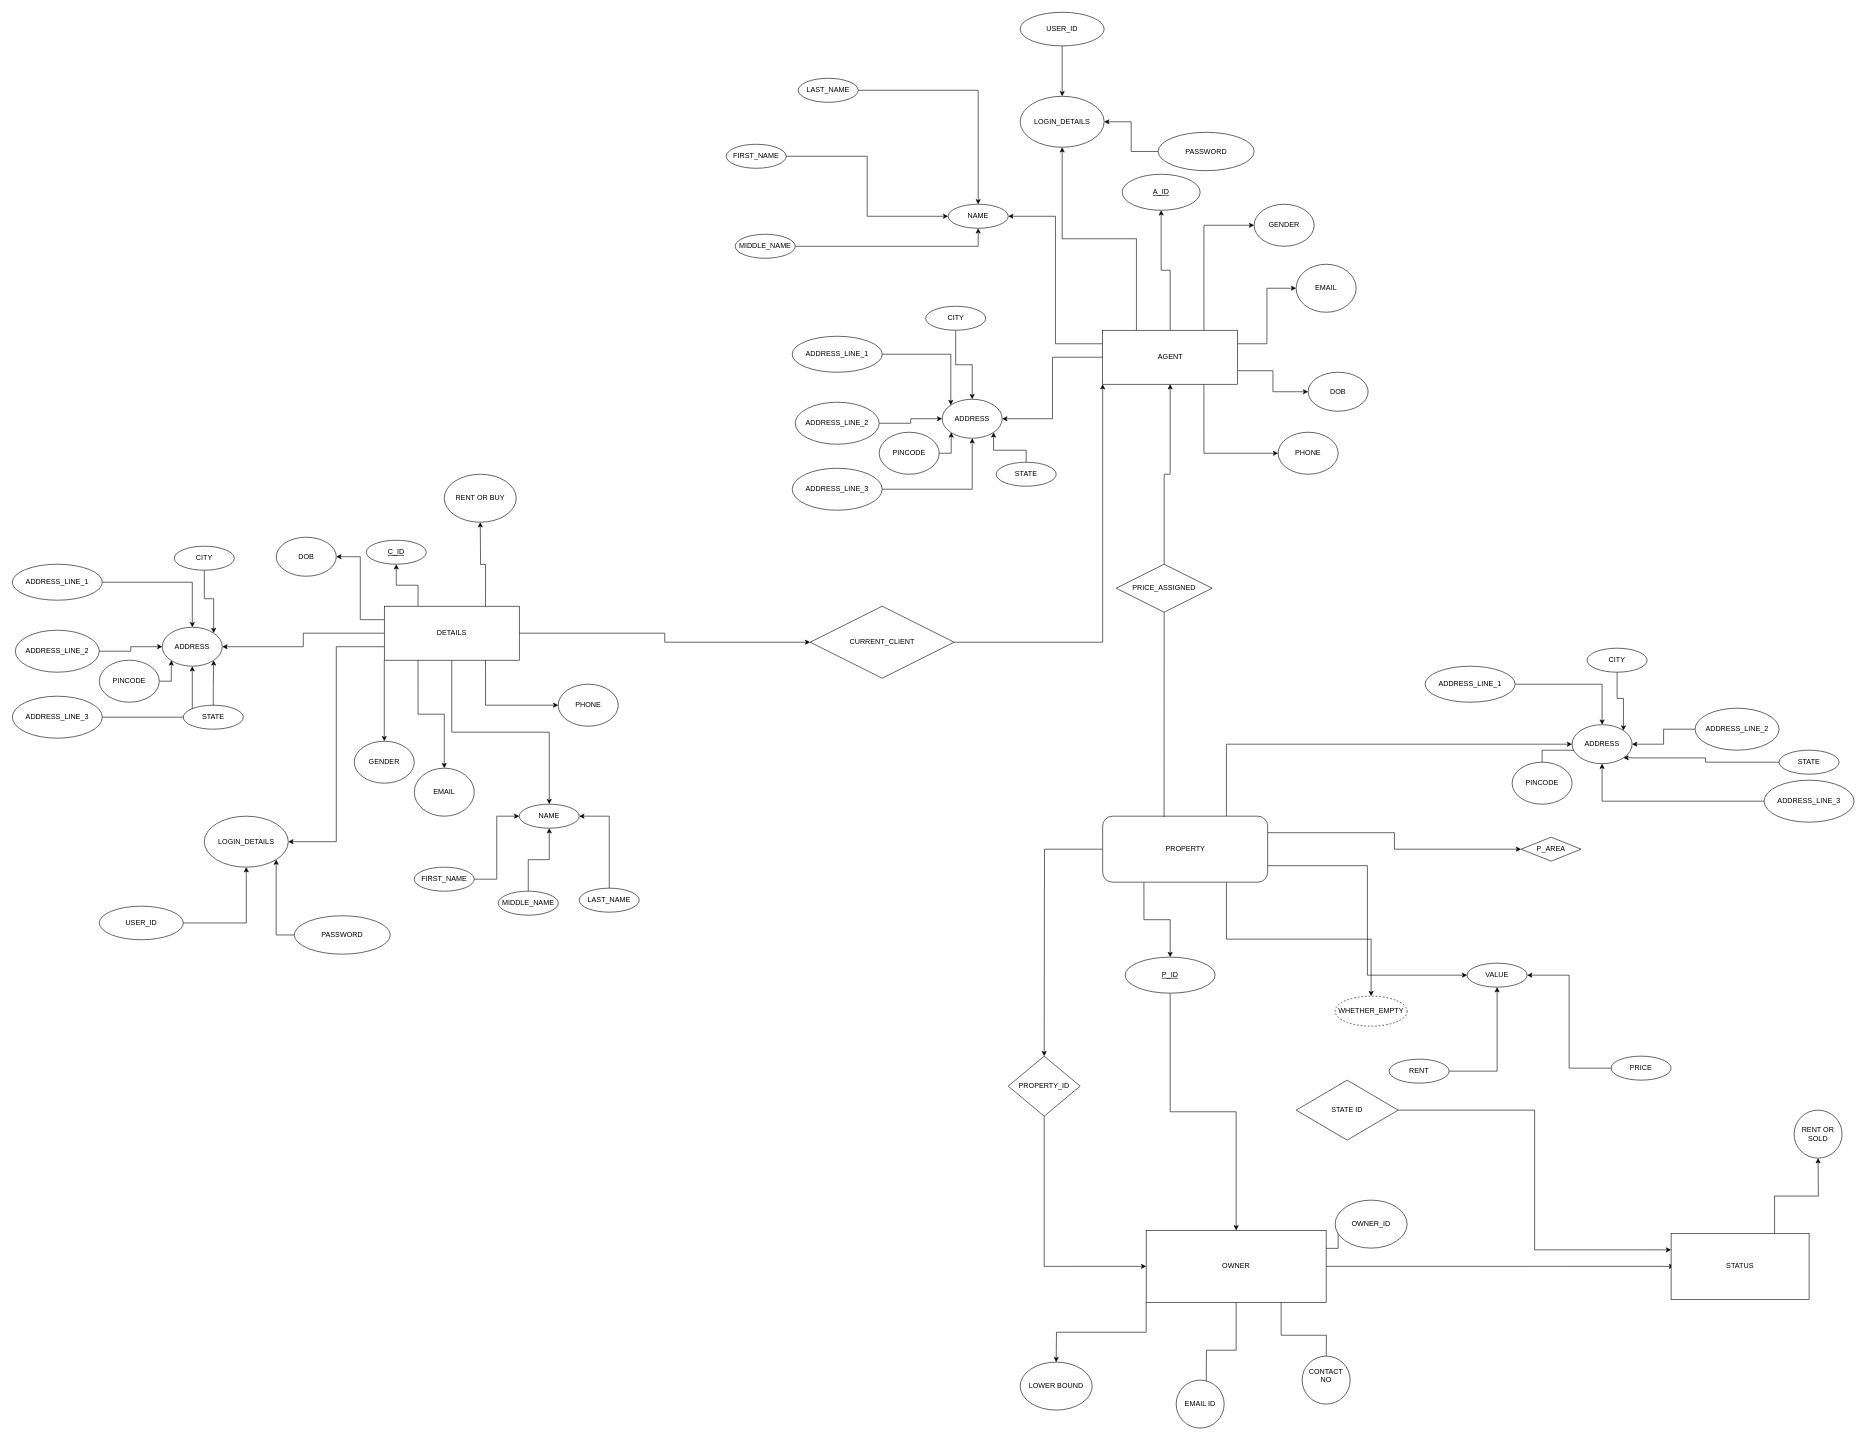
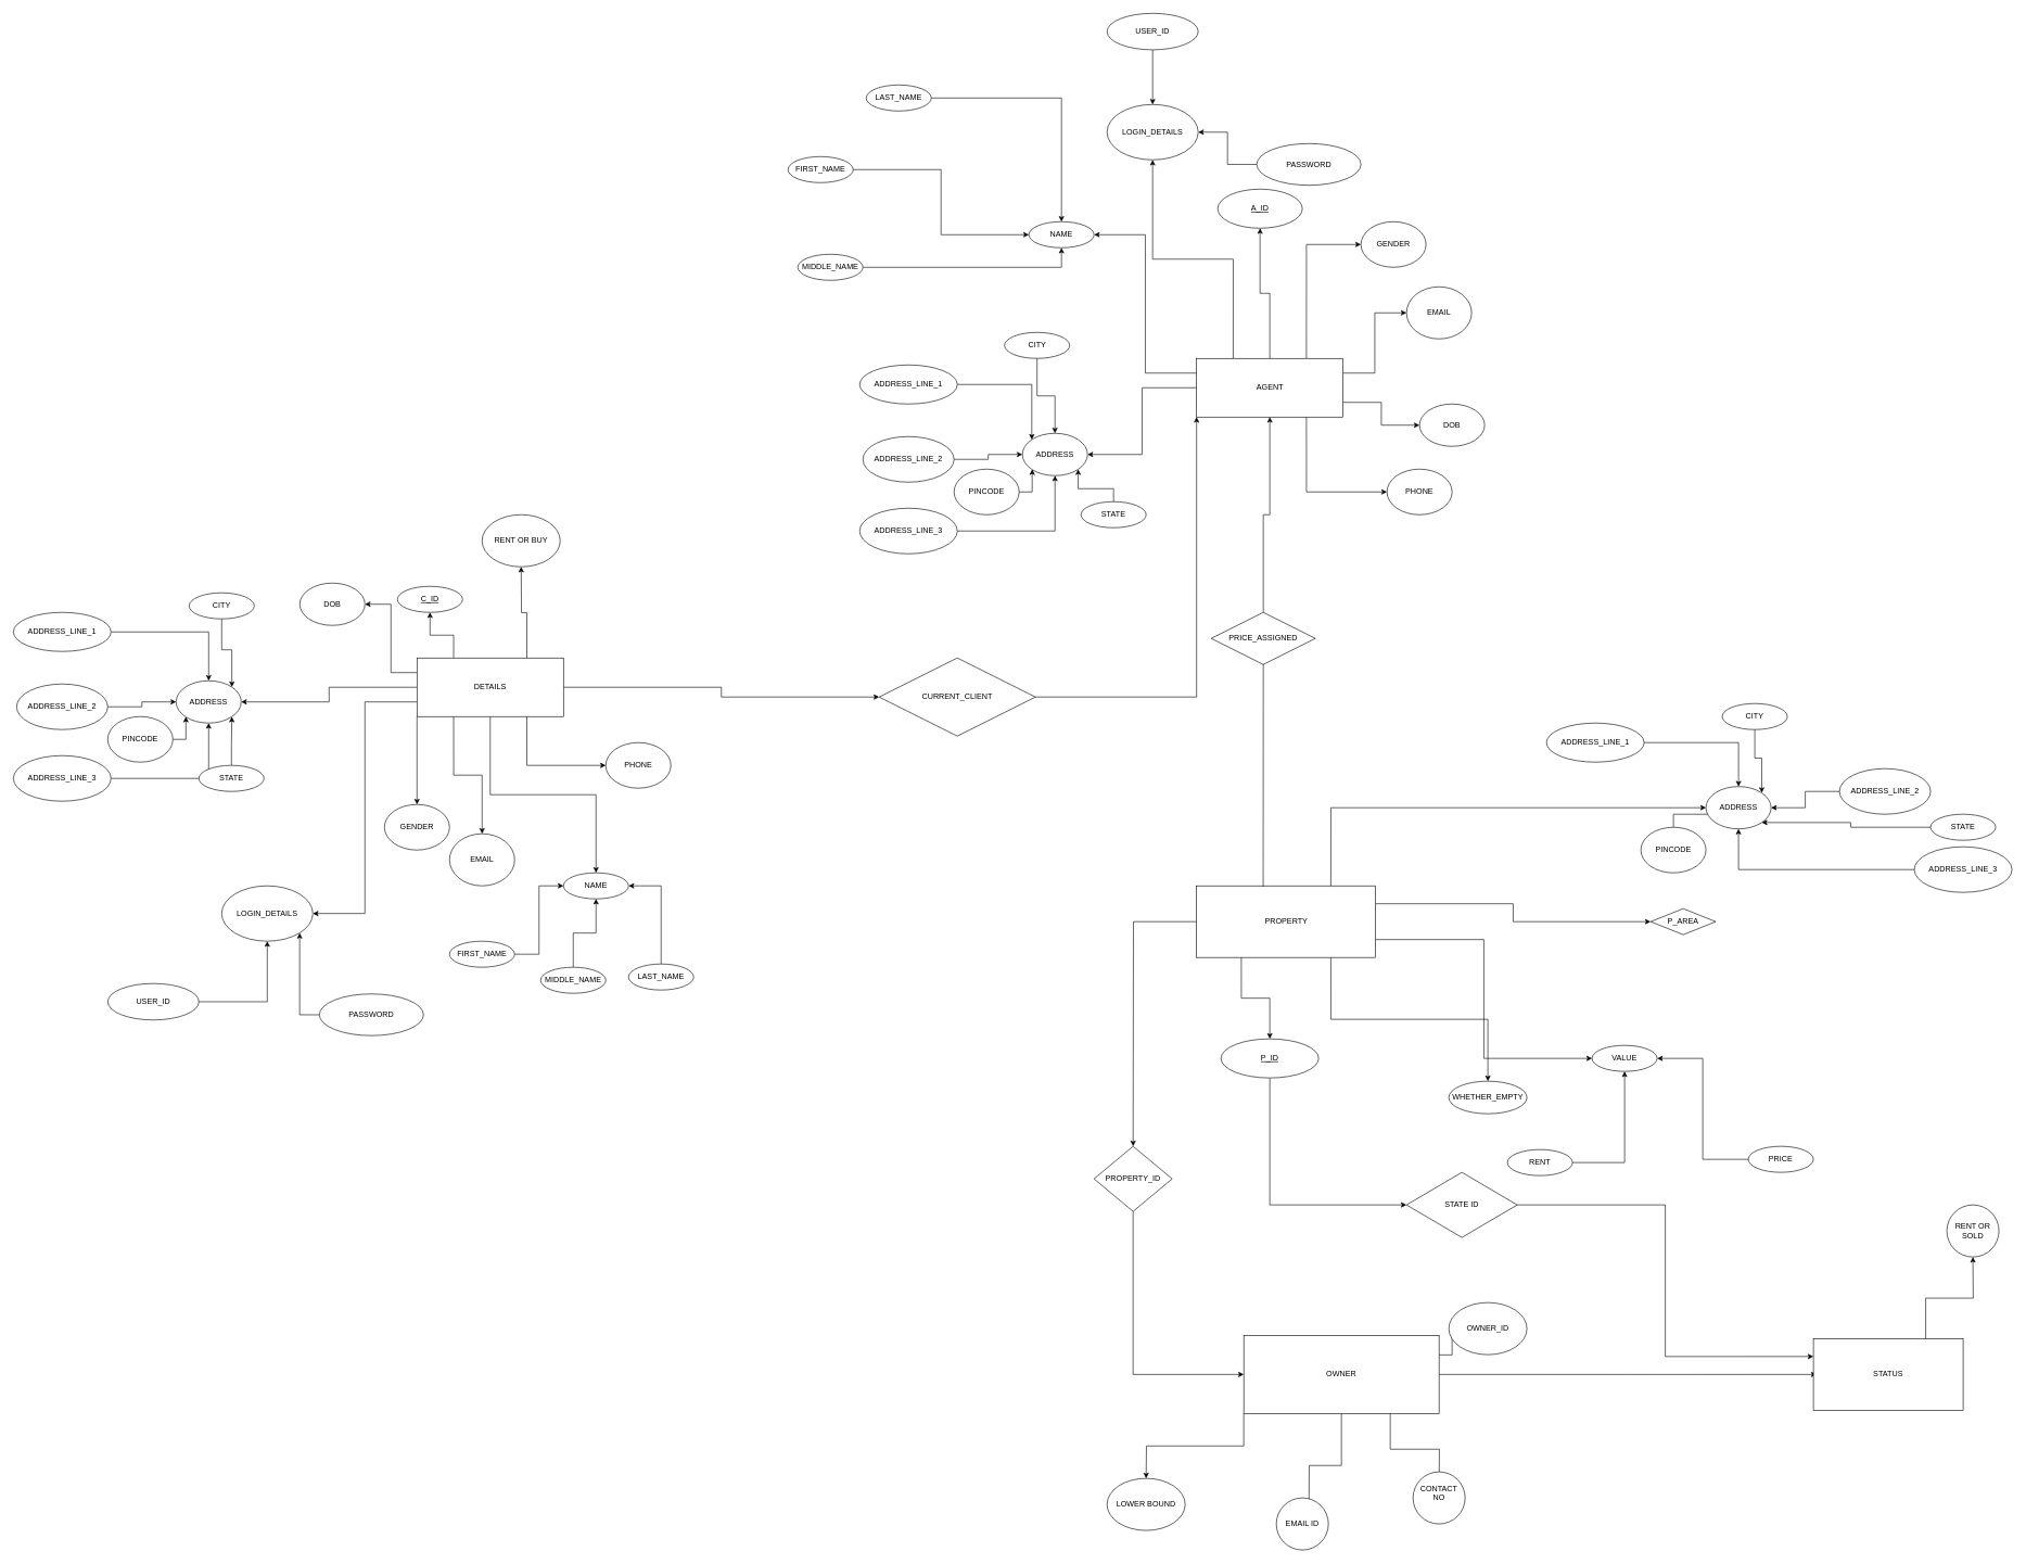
- <mxCell id="28" value="PROPERTY" style="whiteSpace=wrap;html=1;align=center;rounded=1;" parent="1" vertex="1"><mxGeometry x="1837.5" y="1360" width="275" height="110" as="geometry" /></mxCell>
+ <mxCell id="28" value="PROPERTY" style="whiteSpace=wrap;html=1;align=center;" parent="1" vertex="1"><mxGeometry x="1837.5" y="1360" width="275" height="110" as="geometry" /></mxCell>
- <mxCell id="110" value="WHETHER_EMPTY" style="ellipse;whiteSpace=wrap;html=1;align=center;dashed=1;" parent="1" vertex="1"><mxGeometry x="2225" y="1660" width="120" height="50" as="geometry" /></mxCell>
+ <mxCell id="110" value="WHETHER_EMPTY" style="ellipse;whiteSpace=wrap;html=1;align=center;" parent="1" vertex="1"><mxGeometry x="2225" y="1660" width="120" height="50" as="geometry" /></mxCell>
- <mxCell id="74" style="edgeStyle=orthogonalEdgeStyle;rounded=0;orthogonalLoop=1;jettySize=auto;html=1;exitX=0.5;exitY=1;exitDx=0;exitDy=0;" edge="1" parent="1" source="75" target="121"><mxGeometry relative="1" as="geometry" /></mxCell>
+ <mxCell id="74" style="edgeStyle=orthogonalEdgeStyle;rounded=0;orthogonalLoop=1;jettySize=auto;html=1;exitX=0.5;exitY=1;exitDx=0;exitDy=0;entryX=0;entryY=0.5;entryDx=0;entryDy=0;" edge="1" parent="1" source="75" target="131"><mxGeometry relative="1" as="geometry" /></mxCell>
